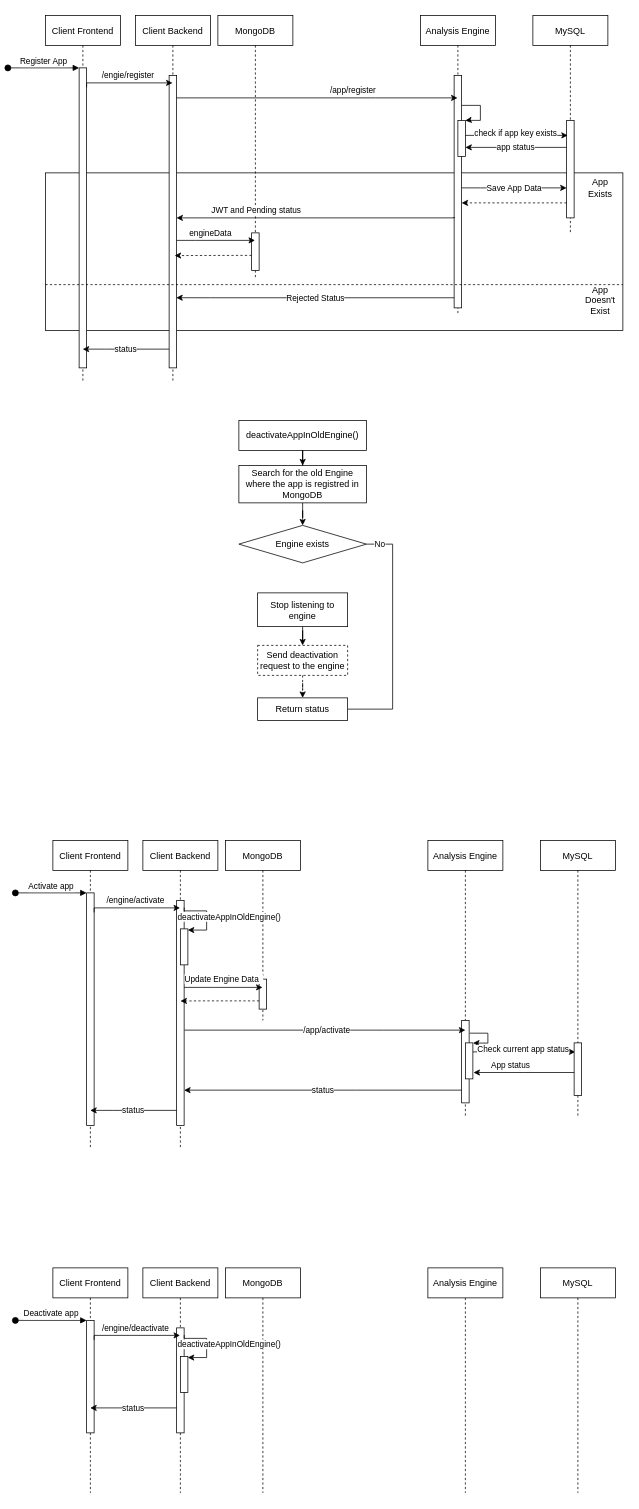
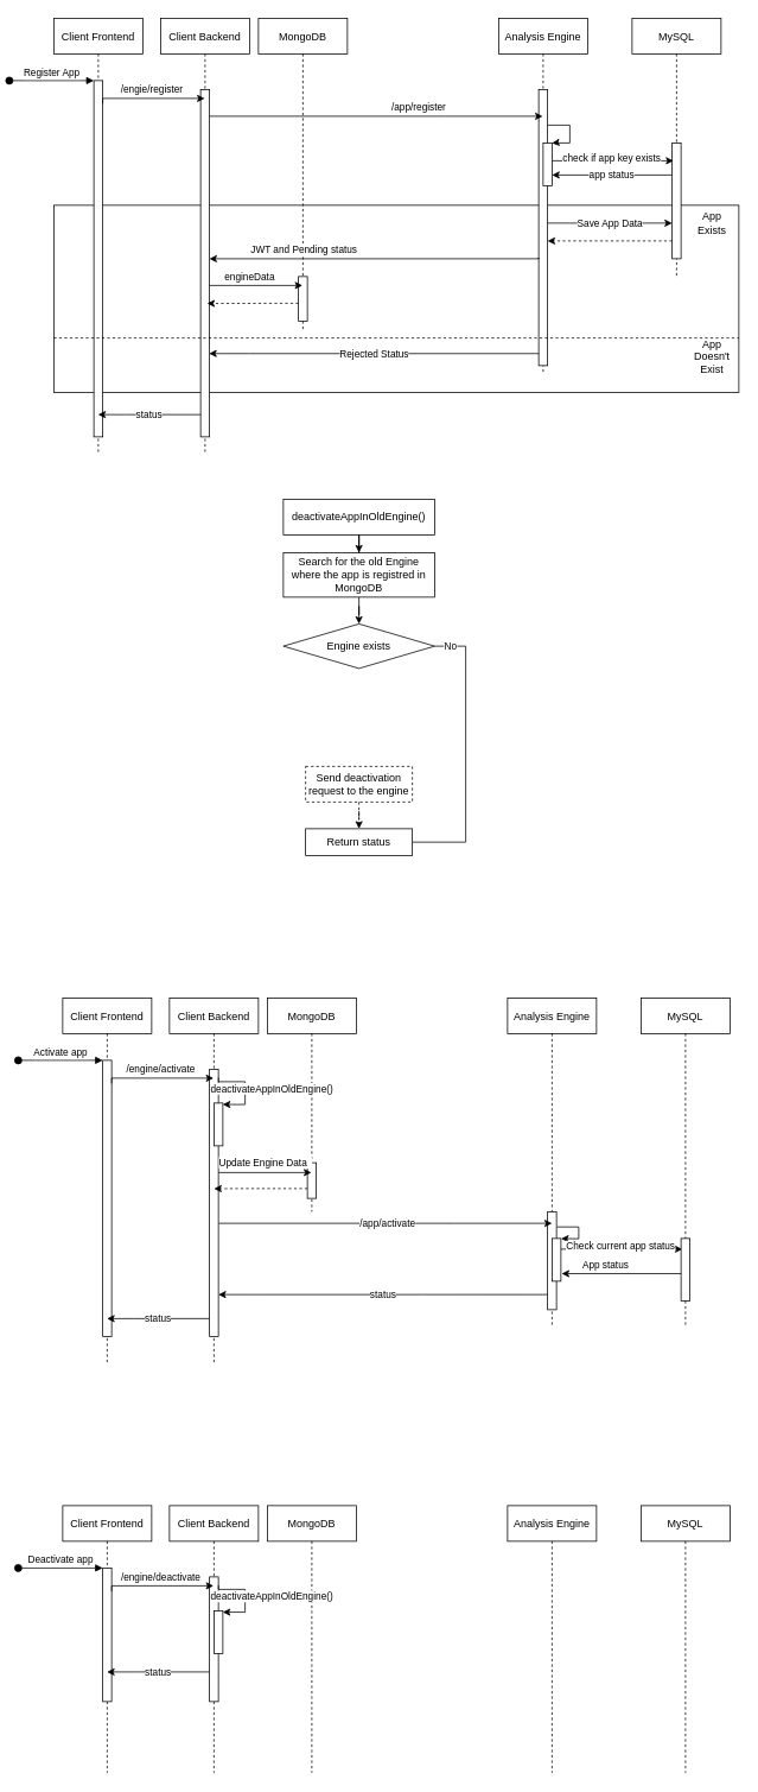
- <mxCell id="60" value="Stop listening to engine" style="whiteSpace=wrap;html=1;rounded=0;fillColor=none;" vertex="1" parent="1"><mxGeometry x="303" y="790" width="120" height="45" as="geometry" /></mxCell>
- <mxCell id="59" value="" style="edgeStyle=orthogonalEdgeStyle;rounded=0;orthogonalLoop=1;jettySize=auto;html=1;" edge="1" parent="1" source="60" target="62"><mxGeometry relative="1" as="geometry" /></mxCell>
